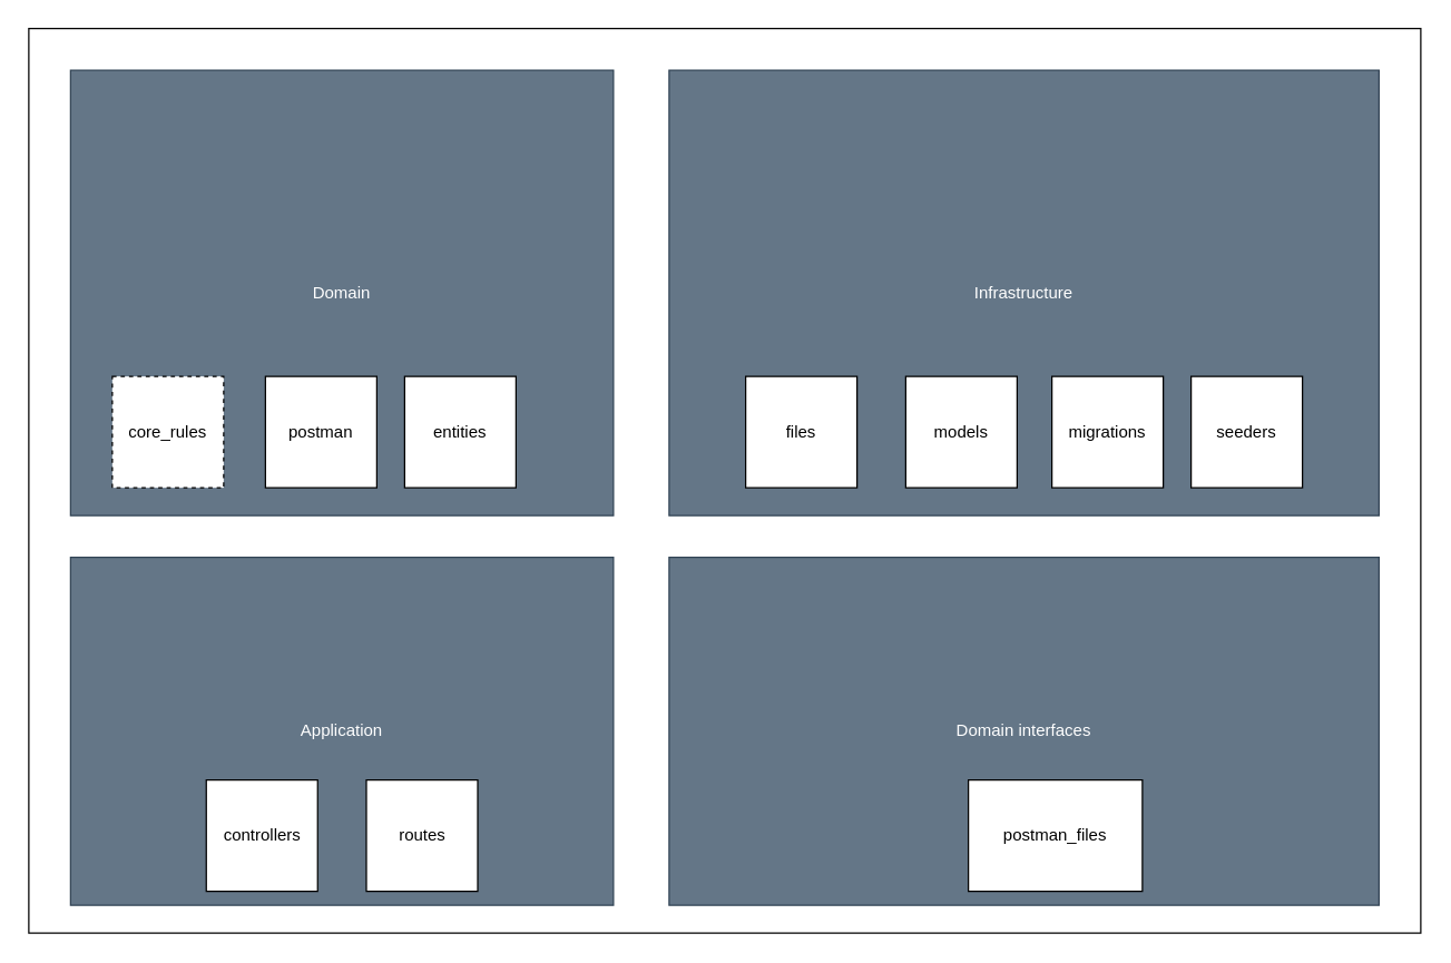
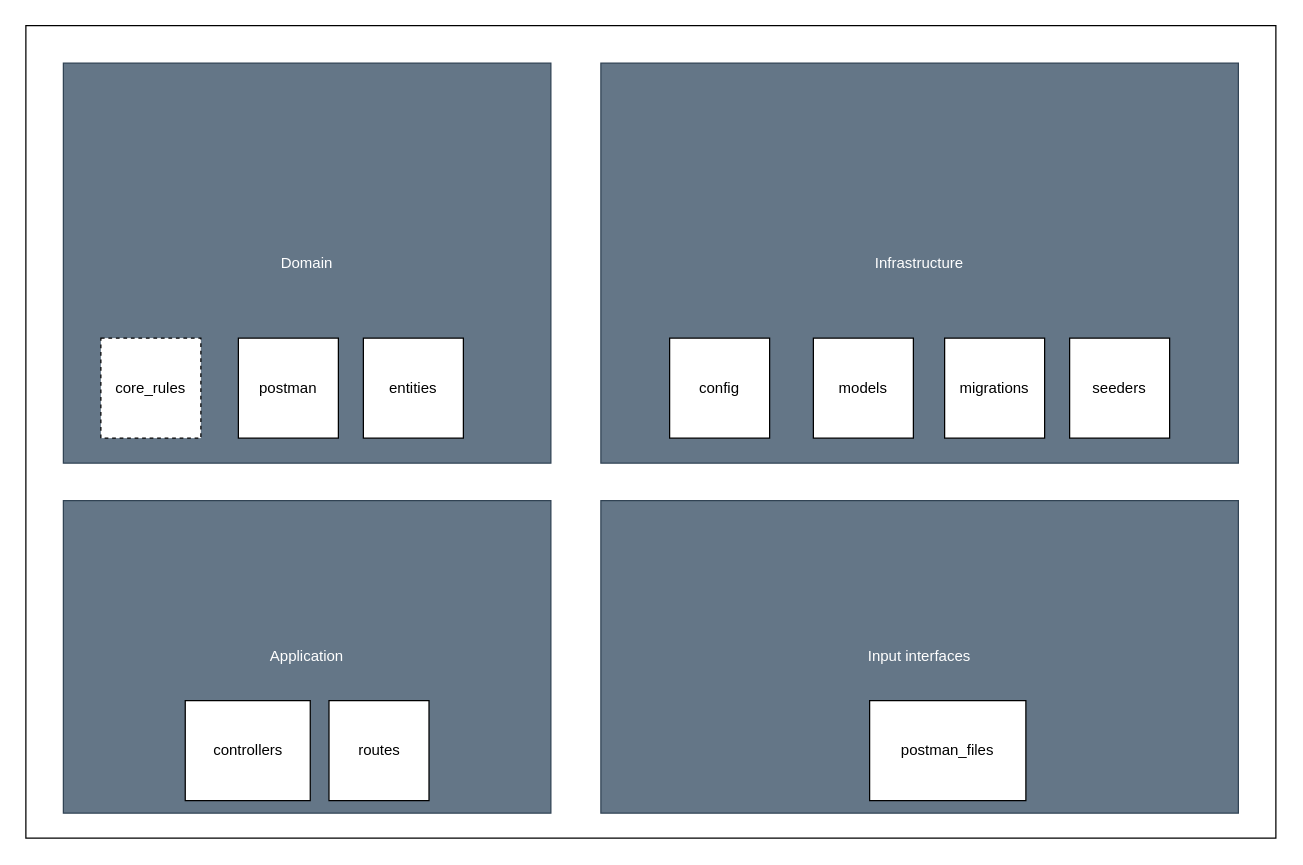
- <mxCell id="12" value="files" style="whiteSpace=wrap;html=1;aspect=fixed;" parent="1" vertex="1"><mxGeometry x="535" y="270" width="80" height="80" as="geometry" /></mxCell>
+ <mxCell id="12" value="config" style="whiteSpace=wrap;html=1;aspect=fixed;" parent="1" vertex="1"><mxGeometry x="535" y="270" width="80" height="80" as="geometry" /></mxCell>
- <mxCell id="6" value="Domain interfaces" style="rounded=0;whiteSpace=wrap;html=1;fillColor=#647687;strokeColor=#314354;fontColor=#ffffff;" parent="1" vertex="1"><mxGeometry x="480" y="400" width="510" height="250" as="geometry" /></mxCell>
+ <mxCell id="6" value="Input interfaces" style="rounded=0;whiteSpace=wrap;html=1;fillColor=#647687;strokeColor=#314354;fontColor=#ffffff;" parent="1" vertex="1"><mxGeometry x="480" y="400" width="510" height="250" as="geometry" /></mxCell>
- <mxCell id="10" value="controllers" style="whiteSpace=wrap;html=1;aspect=fixed;" parent="1" vertex="1"><mxGeometry x="147.5" y="560" width="80" height="80" as="geometry" /></mxCell>
+ <mxCell id="10" value="controllers" style="whiteSpace=wrap;html=1;aspect=fixed;" parent="1" vertex="1"><mxGeometry x="147.5" y="560" width="100" height="80" as="geometry" /></mxCell>
